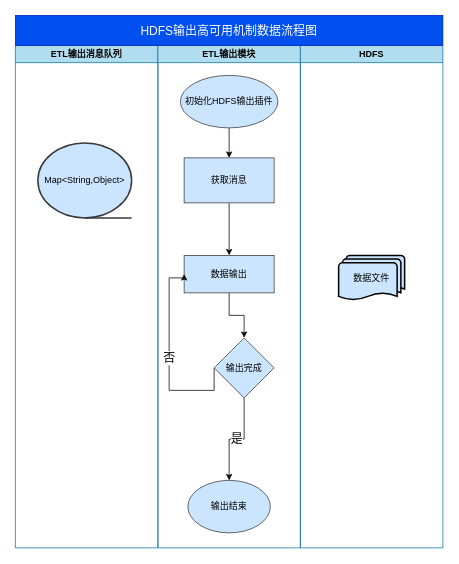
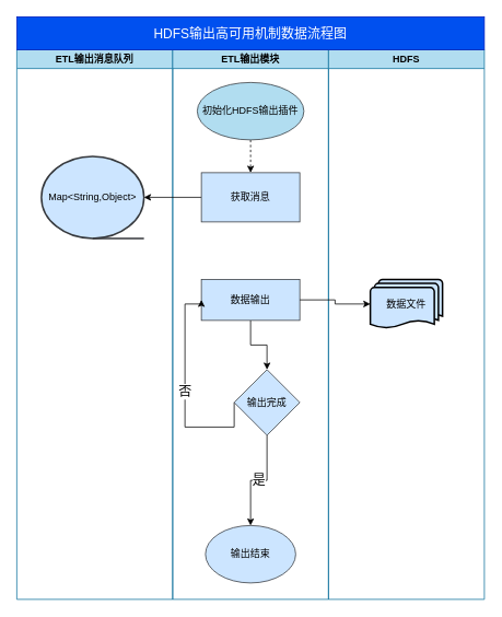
- <mxCell id="6" value="初始化HDFS输出插件" style="ellipse;whiteSpace=wrap;html=1;fillColor=#cce5ff;strokeColor=#36393d;" parent="4" vertex="1"><mxGeometry x="30" y="40" width="130" height="70" as="geometry" /></mxCell>
+ <mxCell id="6" value="初始化HDFS输出插件" style="ellipse;whiteSpace=wrap;html=1;fillColor=#b1ddf0;strokeColor=#36393d;" parent="4" vertex="1"><mxGeometry x="30" y="40" width="130" height="70" as="geometry" /></mxCell>
- <mxCell id="5" style="edgeStyle=orthogonalEdgeStyle;rounded=0;orthogonalLoop=1;jettySize=auto;html=1;entryX=0.5;entryY=0;entryDx=0;entryDy=0;fontColor=#000000;" parent="4" source="6" target="8" edge="1"><mxGeometry relative="1" as="geometry" /></mxCell>
+ <mxCell id="5" style="edgeStyle=orthogonalEdgeStyle;rounded=0;orthogonalLoop=1;jettySize=auto;html=1;entryX=0.5;entryY=0;entryDx=0;entryDy=0;fontColor=#000000;dashed=1;" parent="4" source="6" target="8" edge="1"><mxGeometry relative="1" as="geometry" /></mxCell>
- <mxCell id="7" value="" style="edgeStyle=orthogonalEdgeStyle;rounded=0;orthogonalLoop=1;jettySize=auto;html=1;fontColor=#000000;entryX=0.5;entryY=0;entryDx=0;entryDy=0;" parent="4" source="8" target="10" edge="1"><mxGeometry relative="1" as="geometry"><mxPoint x="95" y="260" as="targetPoint" /></mxGeometry></mxCell>
+ <mxCell id="7" value="" style="edgeStyle=orthogonalEdgeStyle;rounded=0;orthogonalLoop=1;jettySize=auto;html=1;fontColor=#000000;" parent="4" source="8" target="3" edge="1"><mxGeometry relative="1" as="geometry"><mxPoint x="95" y="260" as="targetPoint" /></mxGeometry></mxCell>
+ <mxCell id="17" style="edgeStyle=orthogonalEdgeStyle;rounded=0;orthogonalLoop=1;jettySize=auto;html=1;entryX=0;entryY=0.5;entryDx=0;entryDy=0;entryPerimeter=0;fontColor=#000000;" parent="1" source="10" target="16" edge="1"><mxGeometry relative="1" as="geometry" /></mxCell>
